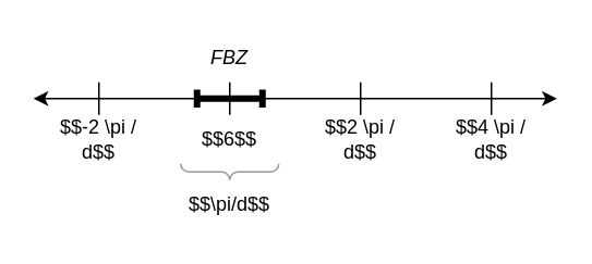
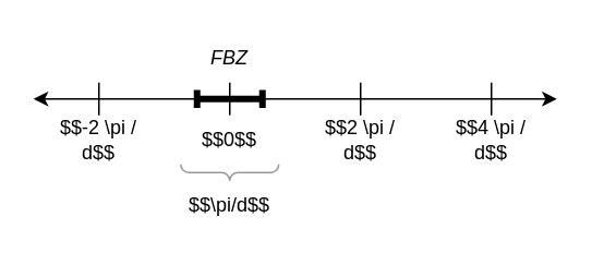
- <mxCell id="6" value="$$6$$" style="text;html=1;strokeColor=none;fillColor=none;align=center;verticalAlign=middle;whiteSpace=wrap;rounded=0;" parent="1" vertex="1"><mxGeometry x="110" y="70" width="60" height="30" as="geometry" /></mxCell>
+ <mxCell id="6" value="$$0$$" style="text;html=1;strokeColor=none;fillColor=none;align=center;verticalAlign=middle;whiteSpace=wrap;rounded=0;" parent="1" vertex="1"><mxGeometry x="110" y="70" width="60" height="30" as="geometry" /></mxCell>
